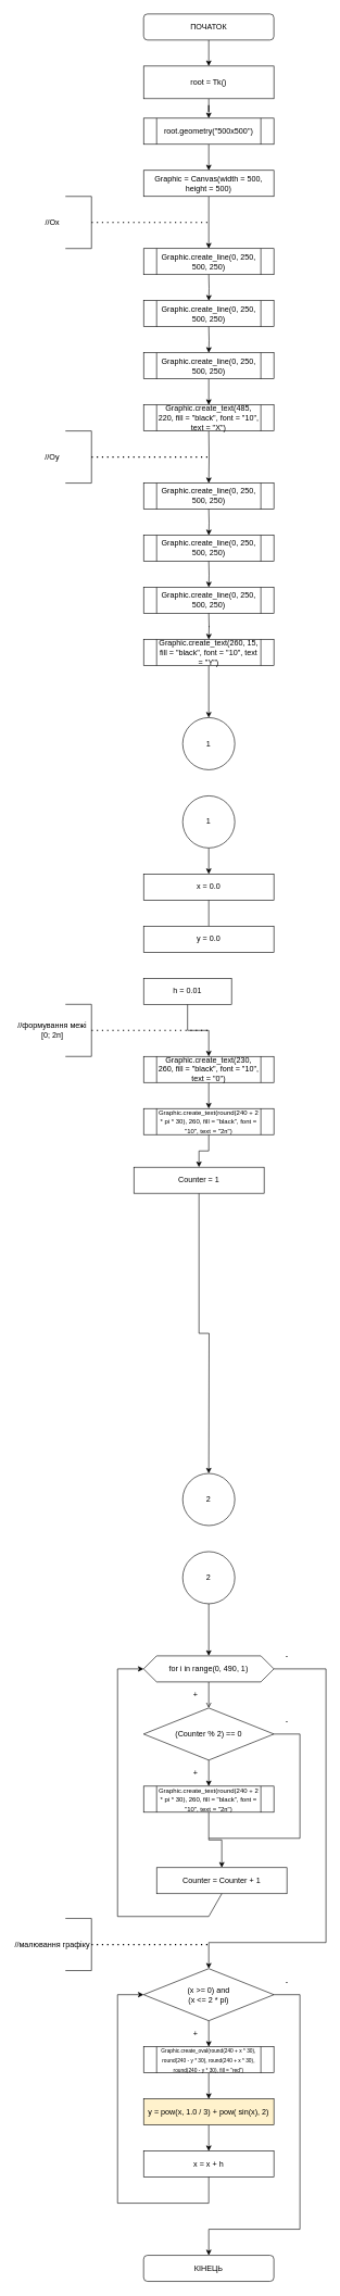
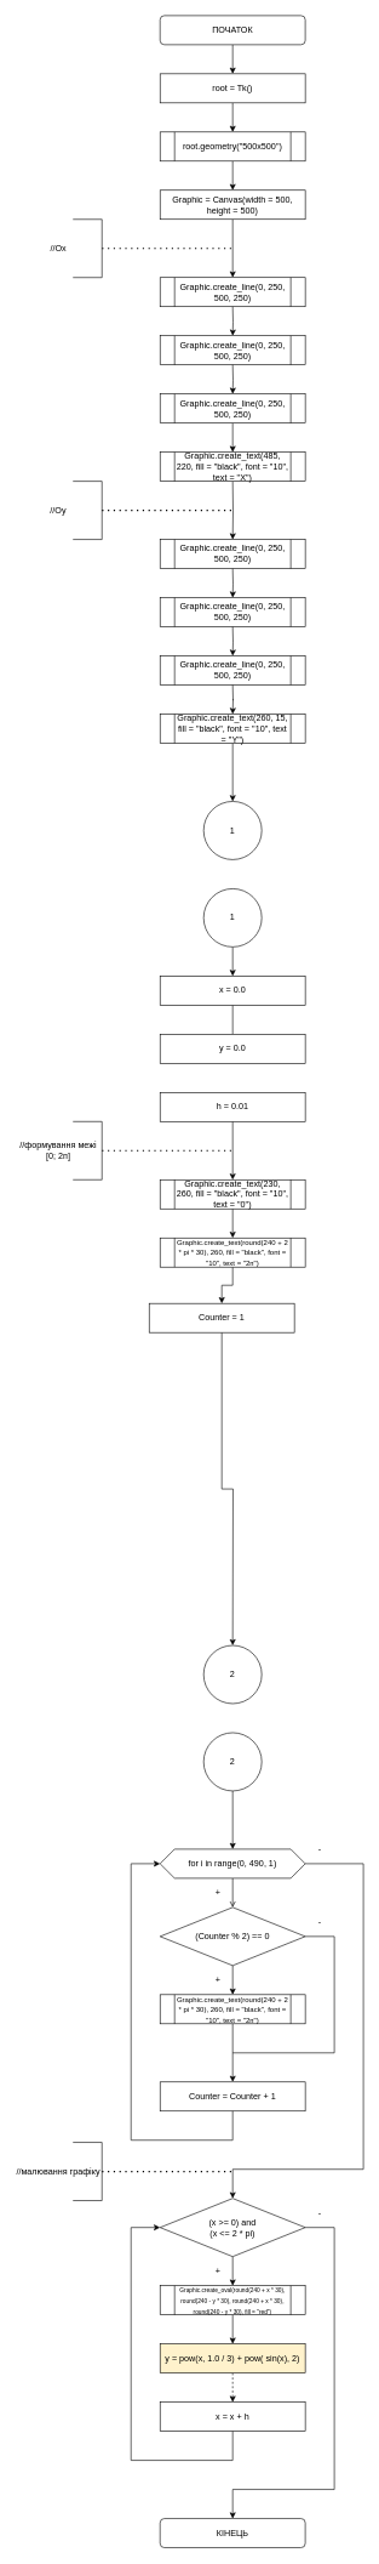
- <mxCell id="5" value="root = Tk()" style="rounded=0;whiteSpace=wrap;html=1;" vertex="1" parent="1"><mxGeometry x="220" y="100" width="200" height="50" as="geometry" /></mxCell>
+ <mxCell id="5" value="root = Tk()" style="rounded=0;whiteSpace=wrap;html=1;" vertex="1" parent="1"><mxGeometry x="220" y="100" width="200" height="40" as="geometry" /></mxCell>
- <mxCell id="43" value="h = 0.01" style="rounded=0;whiteSpace=wrap;html=1;" vertex="1" parent="1"><mxGeometry x="220" y="1500" width="135" height="40" as="geometry" /></mxCell>
+ <mxCell id="43" value="h = 0.01" style="rounded=0;whiteSpace=wrap;html=1;" vertex="1" parent="1"><mxGeometry x="220" y="1500" width="200" height="40" as="geometry" /></mxCell>
- <mxCell id="56" value="Counter = Counter + 1" style="rounded=0;whiteSpace=wrap;html=1;fontSize=12;" vertex="1" parent="1"><mxGeometry x="240" y="2865" width="200" height="40" as="geometry" /></mxCell>
+ <mxCell id="56" value="Counter = Counter + 1" style="rounded=0;whiteSpace=wrap;html=1;fontSize=12;" vertex="1" parent="1"><mxGeometry x="220" y="2860" width="200" height="40" as="geometry" /></mxCell>
- <mxCell id="85" value="" style="edgeStyle=orthogonalEdgeStyle;rounded=0;orthogonalLoop=1;jettySize=auto;html=1;fontSize=12;" edge="1" parent="1" source="86" target="87"><mxGeometry relative="1" as="geometry" /></mxCell>
+ <mxCell id="85" value="" style="edgeStyle=orthogonalEdgeStyle;rounded=0;orthogonalLoop=1;jettySize=auto;html=1;fontSize=12;dashed=1;" edge="1" parent="1" source="86" target="87"><mxGeometry relative="1" as="geometry" /></mxCell>
